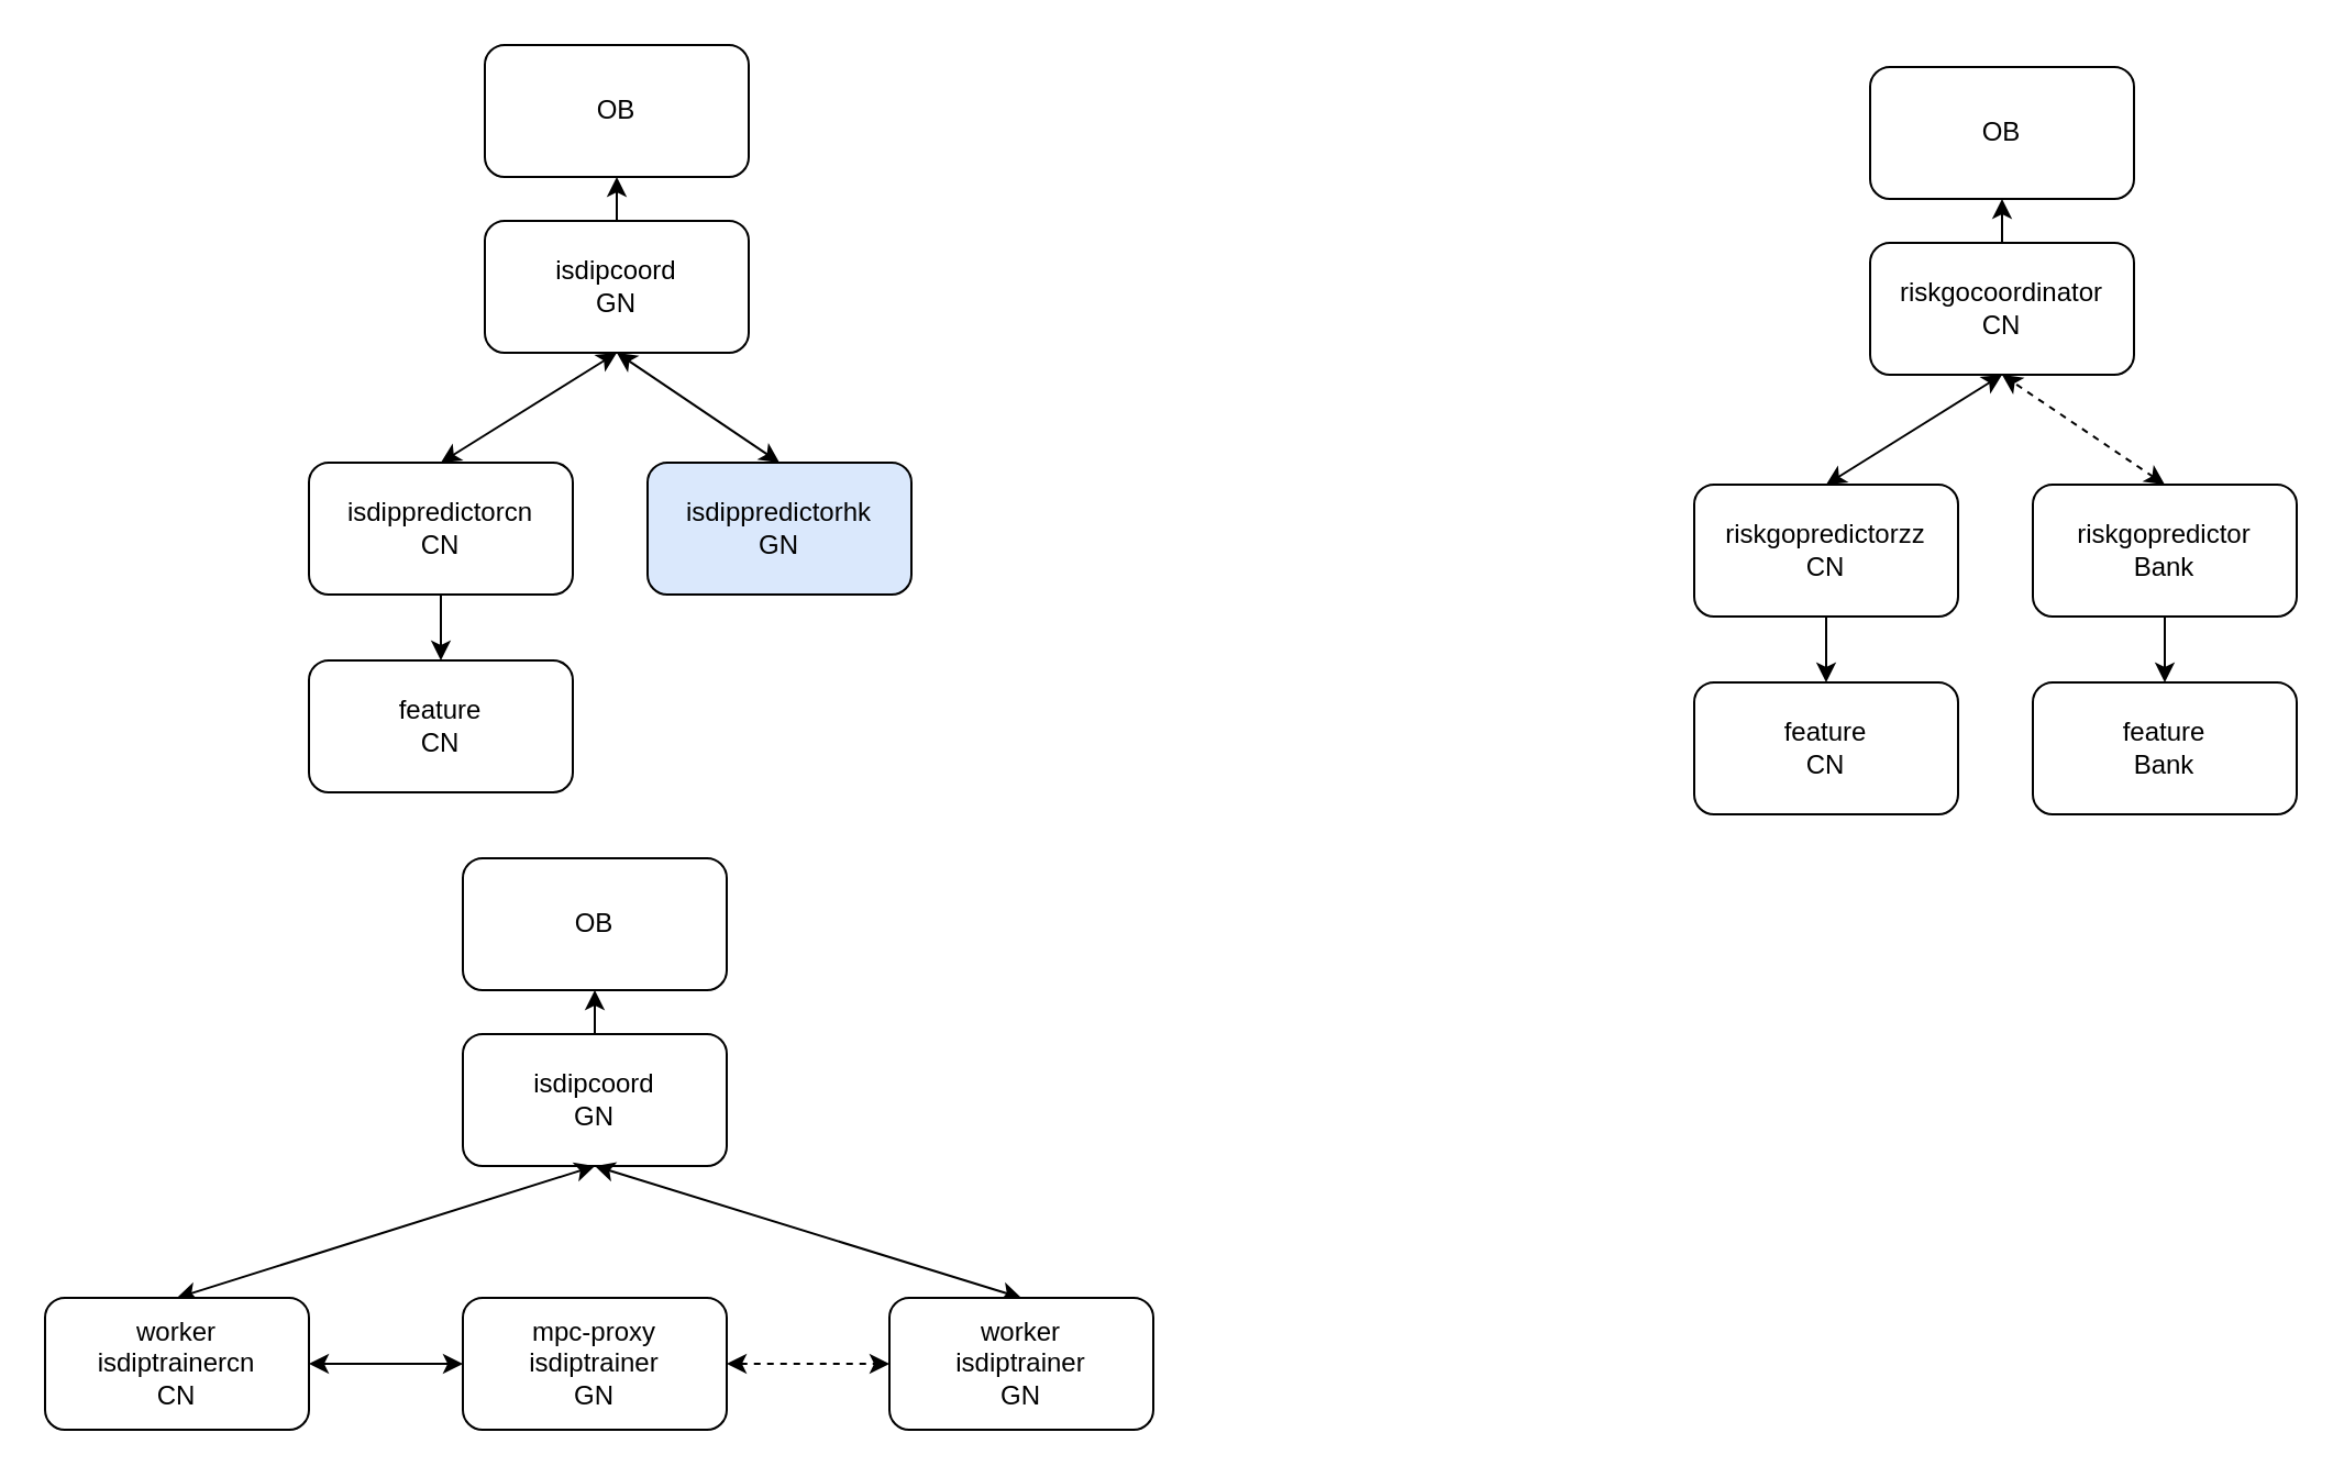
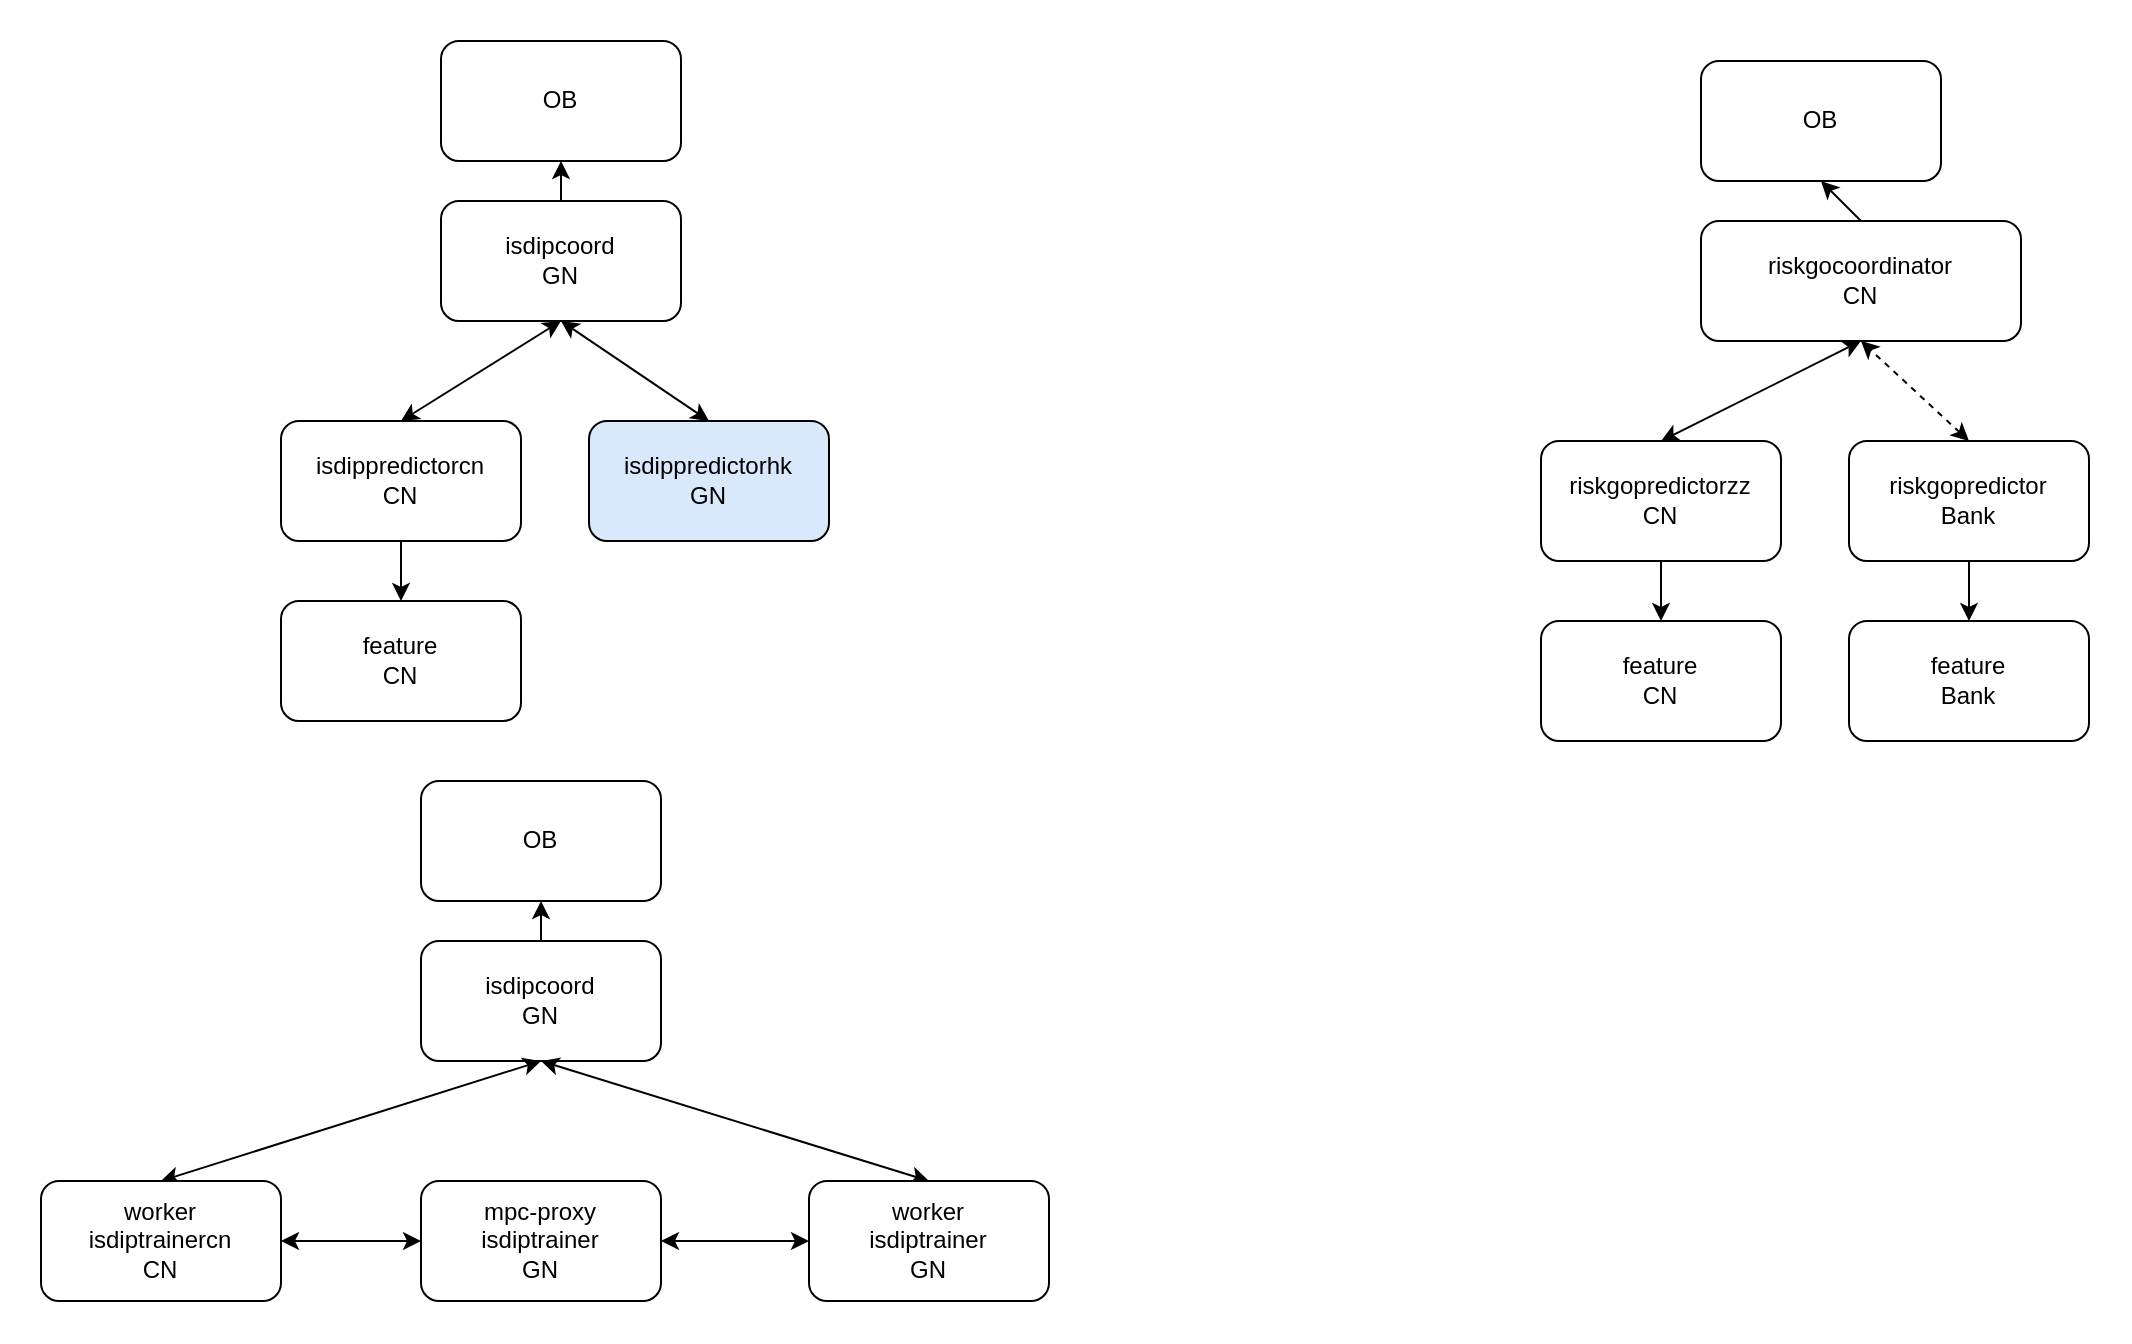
- <mxCell id="22" value="riskgocoordinator&lt;br&gt;CN" style="rounded=1;whiteSpace=wrap;html=1;" vertex="1" parent="1"><mxGeometry x="850" y="110" width="120" height="60" as="geometry" /></mxCell>
+ <mxCell id="22" value="riskgocoordinator&lt;br&gt;CN" style="rounded=1;whiteSpace=wrap;html=1;" vertex="1" parent="1"><mxGeometry x="850" y="110" width="160" height="60" as="geometry" /></mxCell>
- <mxCell id="17" style="edgeStyle=none;rounded=0;orthogonalLoop=1;jettySize=auto;html=1;exitX=1;exitY=0.5;exitDx=0;exitDy=0;startArrow=classic;startFill=1;dashed=1;" edge="1" parent="1" source="18" target="16"><mxGeometry relative="1" as="geometry" /></mxCell>
+ <mxCell id="17" style="edgeStyle=none;rounded=0;orthogonalLoop=1;jettySize=auto;html=1;exitX=1;exitY=0.5;exitDx=0;exitDy=0;startArrow=classic;startFill=1;" edge="1" parent="1" source="18" target="16"><mxGeometry relative="1" as="geometry" /></mxCell>
